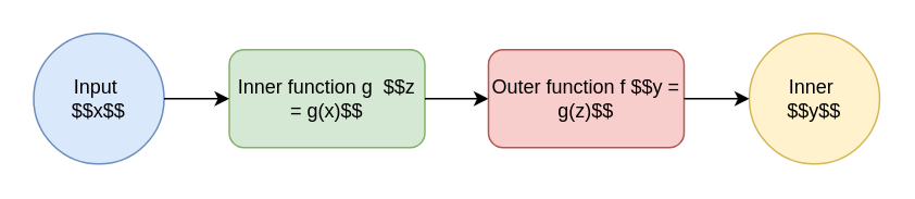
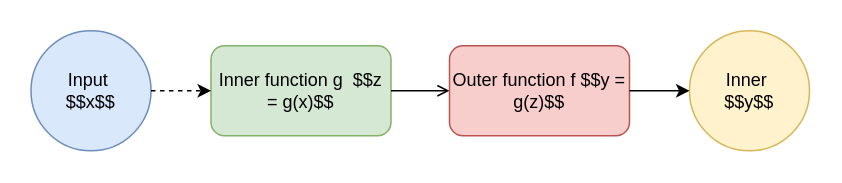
- <mxCell id="5" value="" style="endArrow=classic;html=1;rounded=0;exitX=1;exitY=0.5;exitDx=0;exitDy=0;entryX=0;entryY=0.5;entryDx=0;entryDy=0;" parent="1" source="3" target="2" edge="1"><mxGeometry width="50" height="50" relative="1" as="geometry"><mxPoint x="180" y="80" as="sourcePoint" /><mxPoint x="230" y="30" as="targetPoint" /></mxGeometry></mxCell>
+ <mxCell id="5" value="" style="endArrow=classic;html=1;rounded=0;exitX=1;exitY=0.5;exitDx=0;exitDy=0;entryX=0;entryY=0.5;entryDx=0;entryDy=0;dashed=1;" parent="1" source="3" target="2" edge="1"><mxGeometry width="50" height="50" relative="1" as="geometry"><mxPoint x="180" y="80" as="sourcePoint" /><mxPoint x="230" y="30" as="targetPoint" /></mxGeometry></mxCell>
- <mxCell id="6" value="" style="endArrow=classic;html=1;rounded=0;entryX=0;entryY=0.5;entryDx=0;entryDy=0;exitX=1;exitY=0.5;exitDx=0;exitDy=0;" parent="1" source="2" target="7" edge="1"><mxGeometry width="50" height="50" relative="1" as="geometry"><mxPoint x="180" y="80" as="sourcePoint" /><mxPoint x="230" y="30" as="targetPoint" /></mxGeometry></mxCell>
+ <mxCell id="6" value="" style="endArrow=open;html=1;rounded=0;entryX=0;entryY=0.5;entryDx=0;entryDy=0;exitX=1;exitY=0.5;exitDx=0;exitDy=0;" parent="1" source="2" target="7" edge="1"><mxGeometry width="50" height="50" relative="1" as="geometry"><mxPoint x="180" y="80" as="sourcePoint" /><mxPoint x="230" y="30" as="targetPoint" /></mxGeometry></mxCell>
